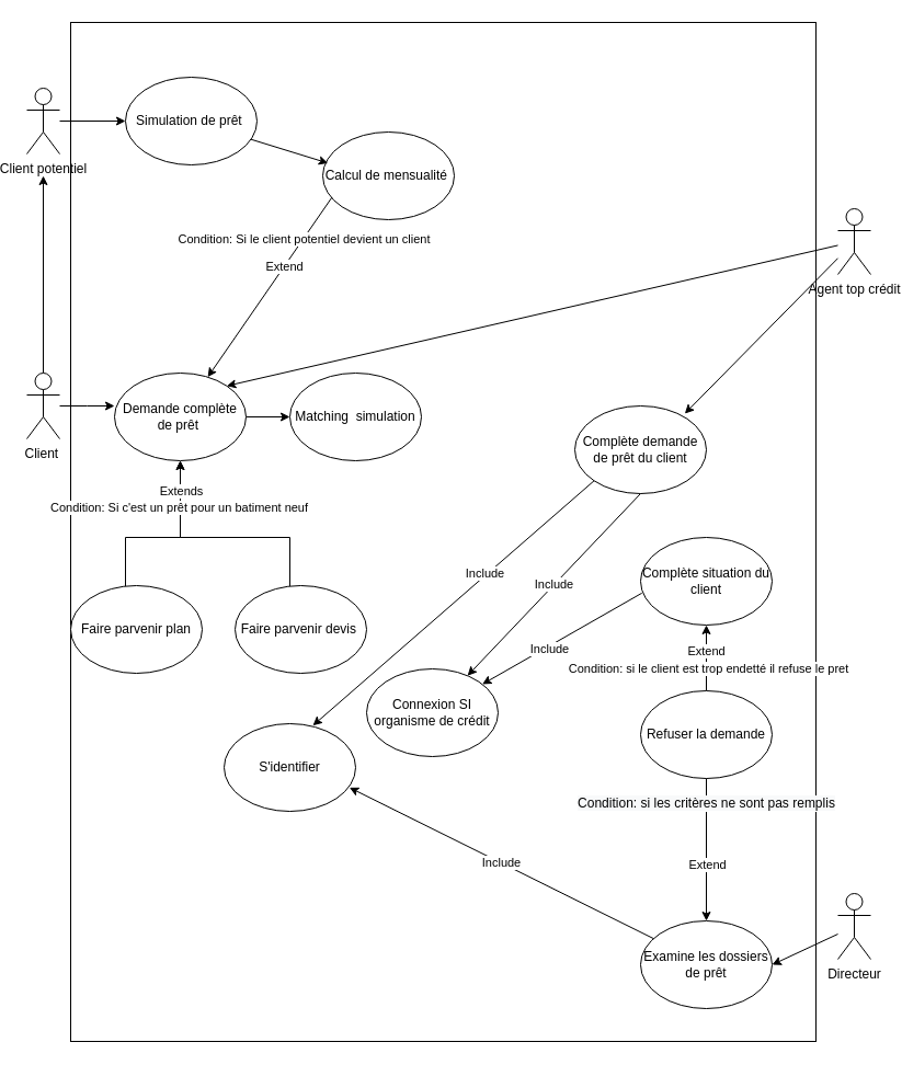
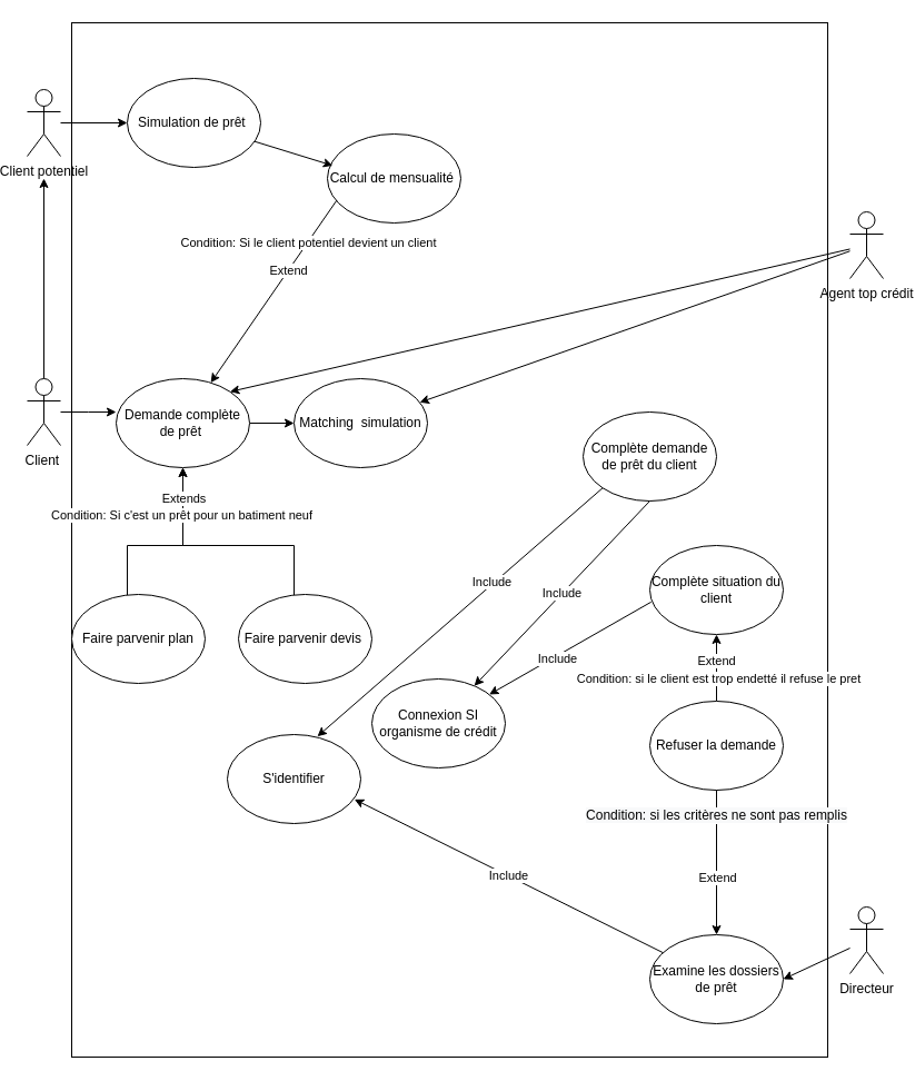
- <mxCell id="31" value="" style="endArrow=classic;html=1;rounded=0;entryX=0.836;entryY=0.088;entryDx=0;entryDy=0;entryPerimeter=0;" parent="1" source="5" target="18" edge="1"><mxGeometry width="50" height="50" relative="1" as="geometry"><mxPoint x="520" y="450" as="sourcePoint" /><mxPoint x="570" y="400" as="targetPoint" /></mxGeometry></mxCell>
+ <mxCell id="31" value="" style="endArrow=classic;html=1;rounded=0;" parent="1" source="5" target="29" edge="1"><mxGeometry width="50" height="50" relative="1" as="geometry"><mxPoint x="520" y="450" as="sourcePoint" /><mxPoint x="570" y="400" as="targetPoint" /></mxGeometry></mxCell>
